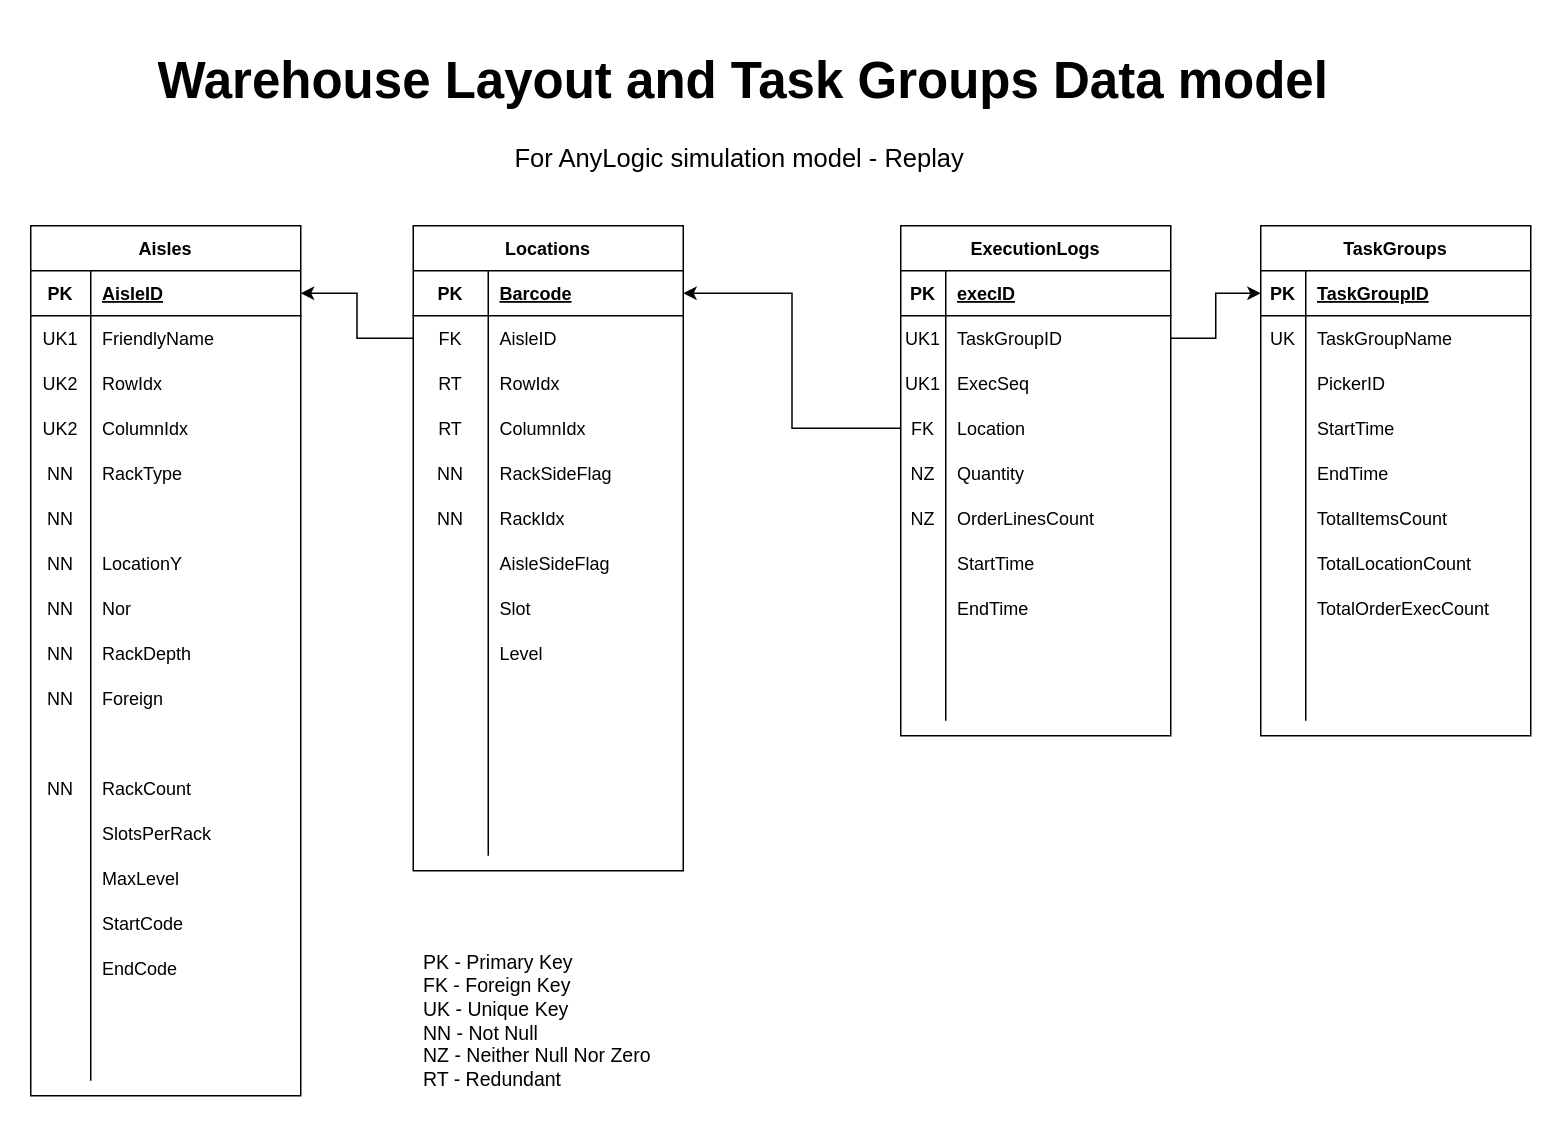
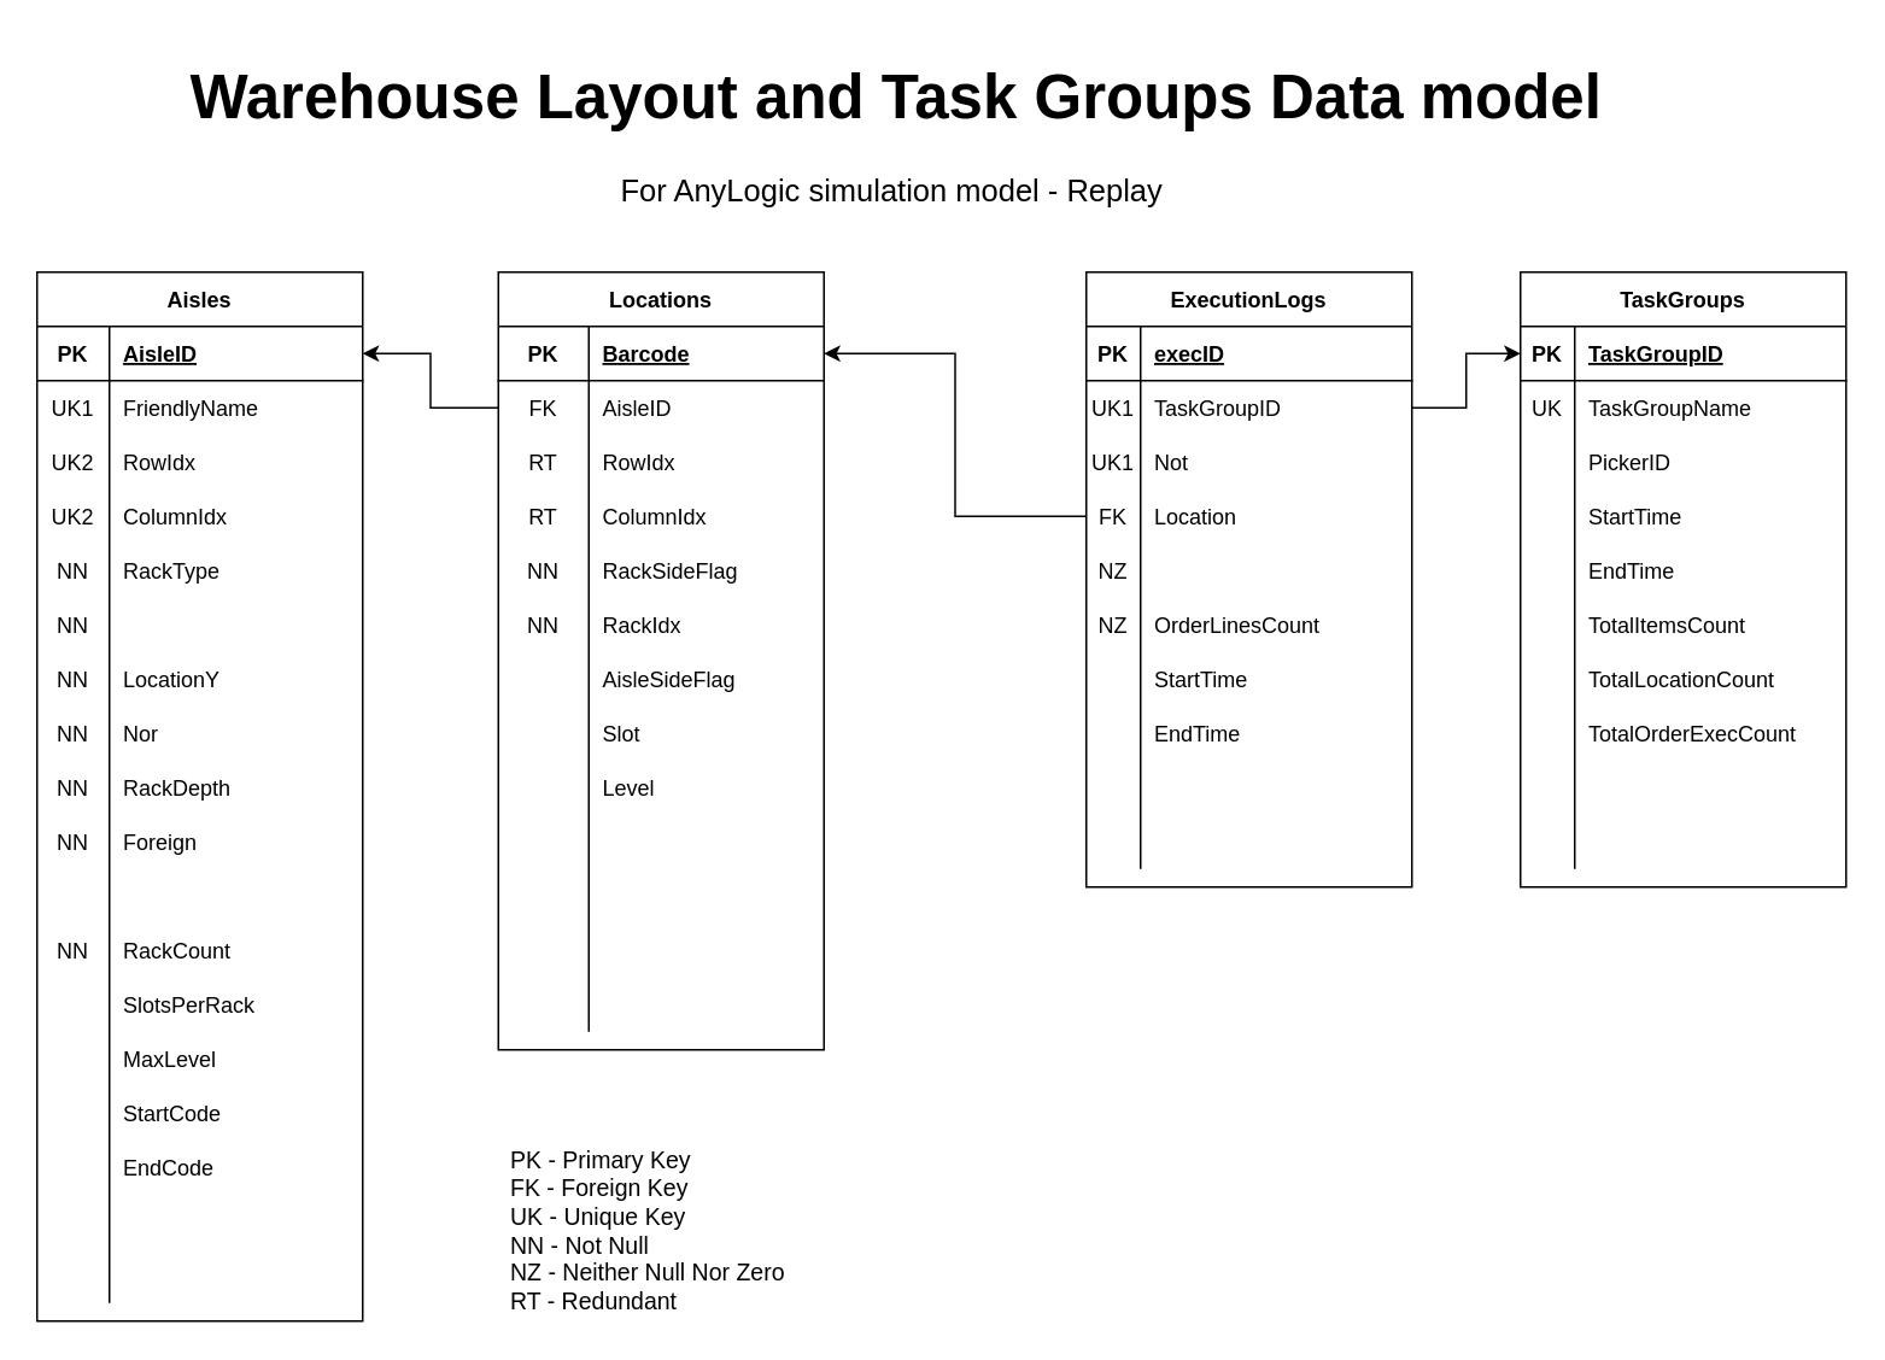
- <mxCell id="105" value="ExecSeq" style="shape=partialRectangle;connectable=0;fillColor=none;top=0;left=0;bottom=0;right=0;align=left;spacingLeft=6;overflow=hidden;" parent="103" vertex="1"><mxGeometry x="30" width="150" height="30" as="geometry" /></mxCell>
+ <mxCell id="105" value="Not" style="shape=partialRectangle;connectable=0;fillColor=none;top=0;left=0;bottom=0;right=0;align=left;spacingLeft=6;overflow=hidden;" parent="103" vertex="1"><mxGeometry x="30" width="150" height="30" as="geometry" /></mxCell>
- <mxCell id="111" value="Quantity" style="shape=partialRectangle;connectable=0;fillColor=none;top=0;left=0;bottom=0;right=0;align=left;spacingLeft=6;overflow=hidden;" parent="109" vertex="1"><mxGeometry x="30" width="150" height="30" as="geometry" /></mxCell>
